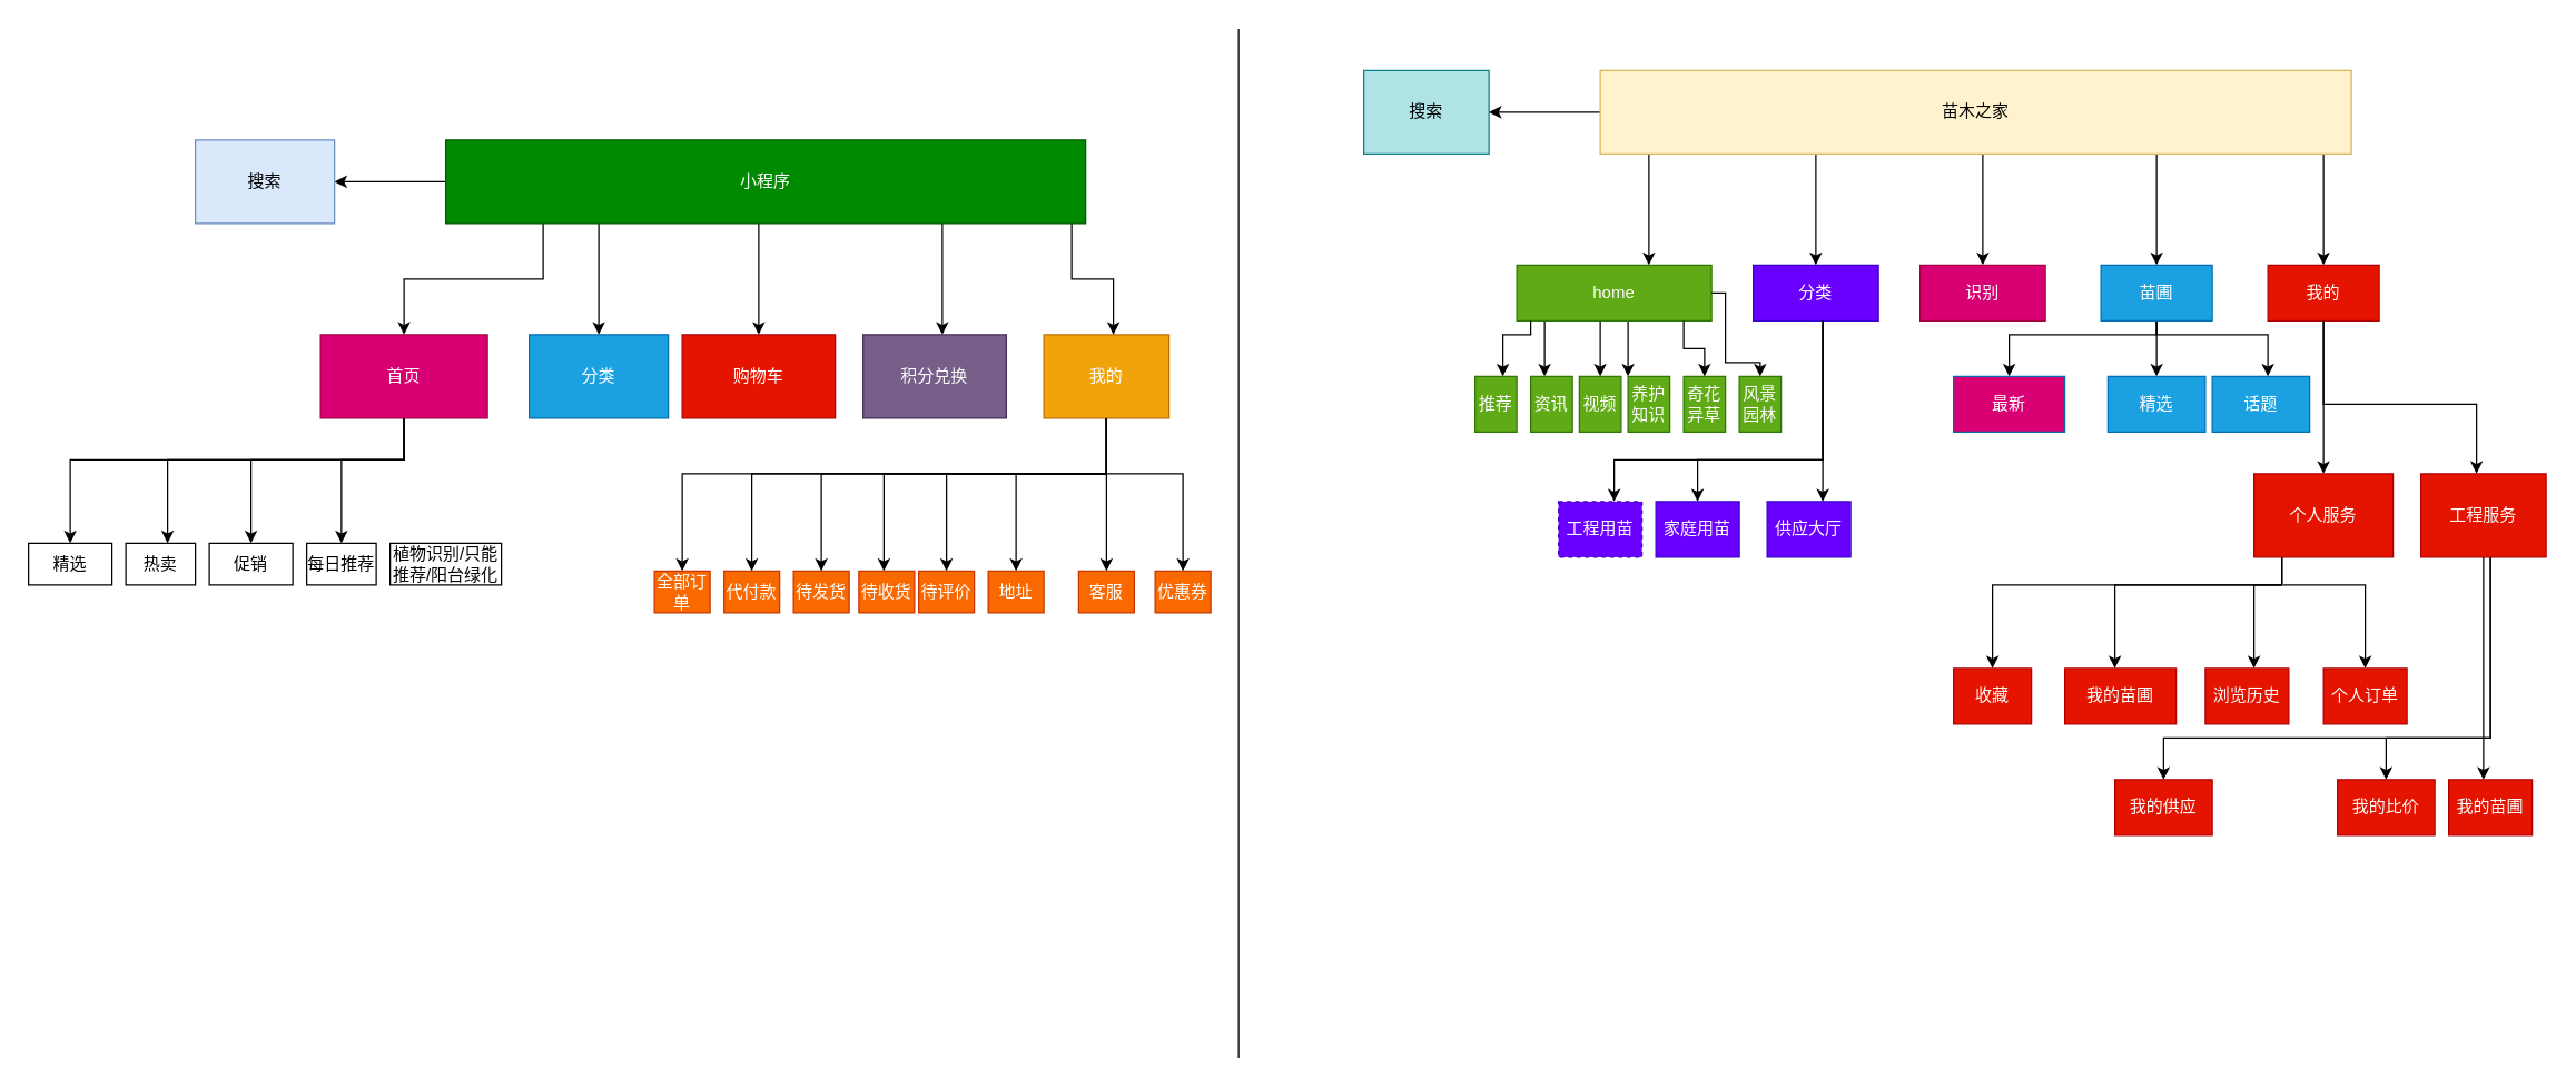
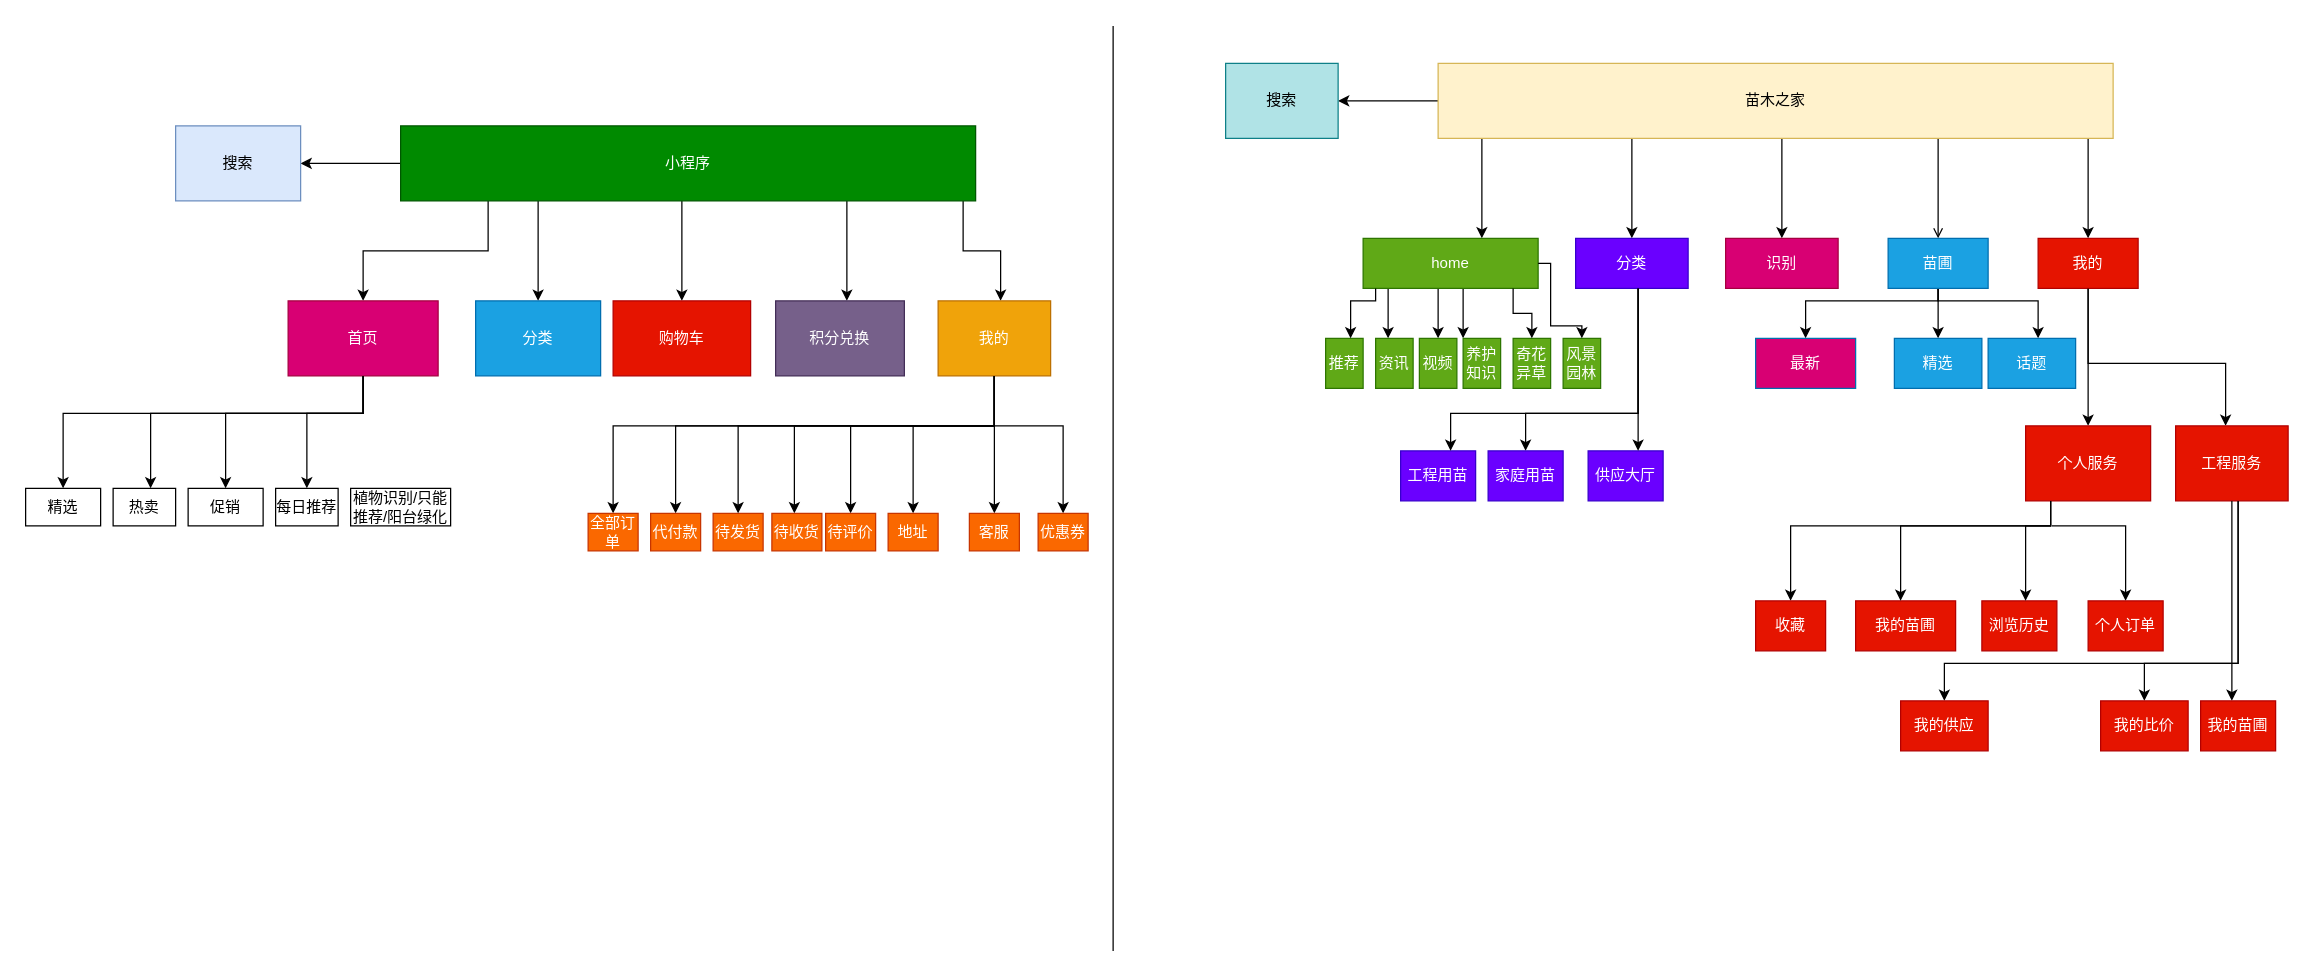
- <mxCell id="4" value="" style="edgeStyle=orthogonalEdgeStyle;rounded=0;orthogonalLoop=1;jettySize=auto;html=1;" parent="1" source="8" target="15" edge="1"><mxGeometry relative="1" as="geometry"><Array as="points"><mxPoint x="1550" y="150" /><mxPoint x="1550" y="150" /></Array></mxGeometry></mxCell>
+ <mxCell id="4" value="" style="edgeStyle=orthogonalEdgeStyle;rounded=0;orthogonalLoop=1;jettySize=auto;html=1;endArrow=open;" parent="1" source="8" target="15" edge="1"><mxGeometry relative="1" as="geometry"><Array as="points"><mxPoint x="1550" y="150" /><mxPoint x="1550" y="150" /></Array></mxGeometry></mxCell>
- <mxCell id="11" value="工程用苗" style="rounded=0;whiteSpace=wrap;html=1;fillColor=#6a00ff;strokeColor=#3700CC;fontColor=#ffffff;dashed=1;" parent="1" vertex="1"><mxGeometry x="1120" y="360" width="60" height="40" as="geometry" /></mxCell>
+ <mxCell id="11" value="工程用苗" style="rounded=0;whiteSpace=wrap;html=1;fillColor=#6a00ff;strokeColor=#3700CC;fontColor=#ffffff;" parent="1" vertex="1"><mxGeometry x="1120" y="360" width="60" height="40" as="geometry" /></mxCell>
